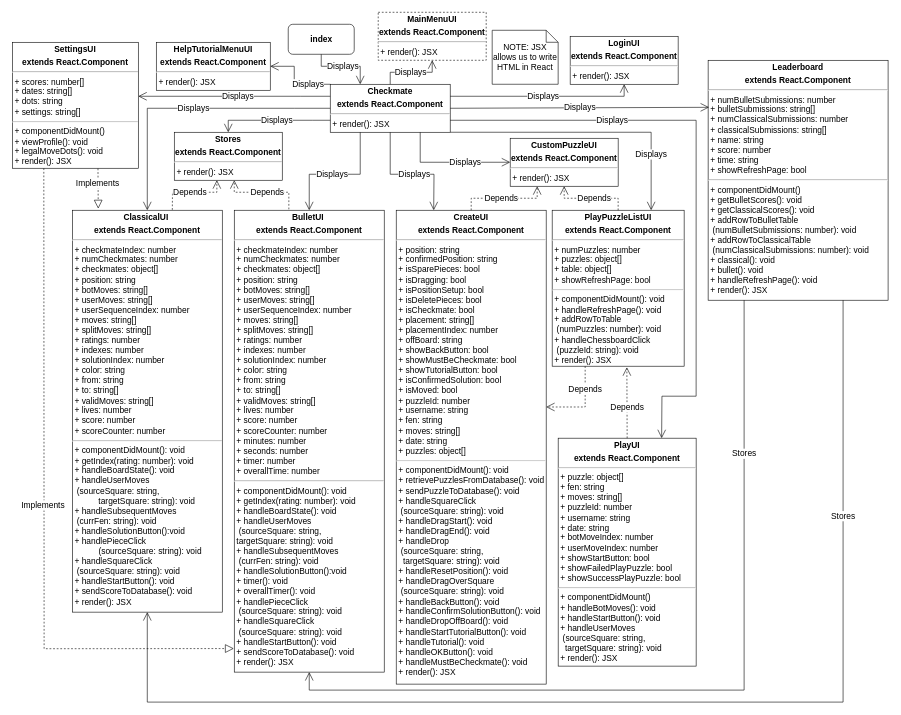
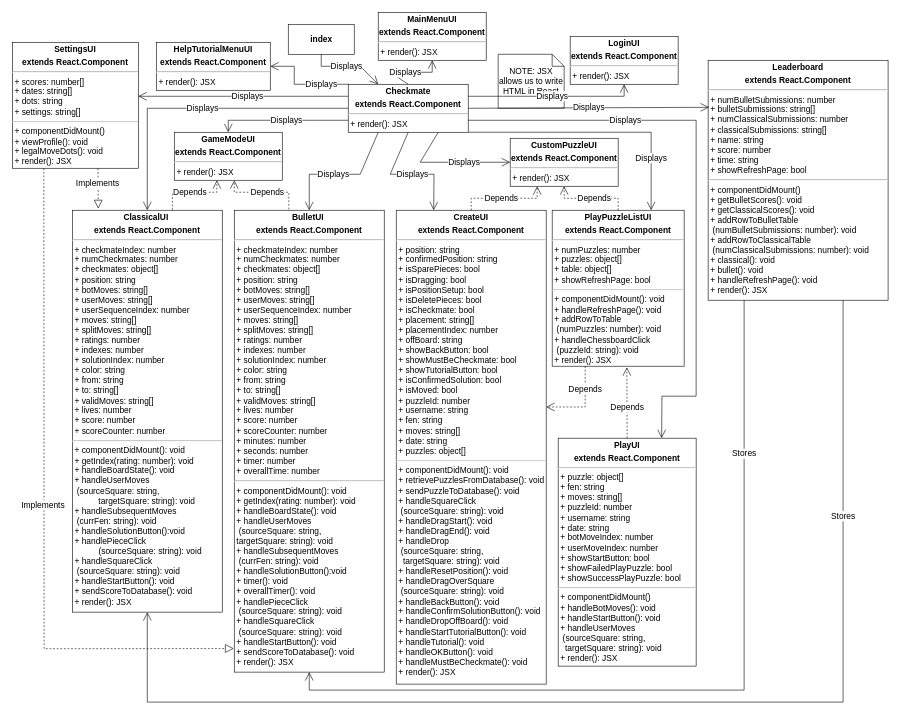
- <mxCell id="11" value="&lt;p style=&quot;margin: 4px 0px 0px; text-align: center; font-size: 14px;&quot;&gt;&lt;b style=&quot;font-size: 14px;&quot;&gt;&lt;font style=&quot;font-size: 14px;&quot;&gt;MainMenuUI&lt;/font&gt;&lt;/b&gt;&lt;/p&gt;&lt;p style=&quot;margin: 4px 0px 0px; text-align: center; font-size: 14px;&quot;&gt;&lt;font style=&quot;font-size: 14px;&quot;&gt;&lt;b style=&quot;border-color: var(--border-color); font-size: 14px;&quot;&gt;extends React.Component&lt;/b&gt;&lt;b style=&quot;font-size: 14px;&quot;&gt;&lt;br style=&quot;font-size: 14px;&quot;&gt;&lt;/b&gt;&lt;/font&gt;&lt;/p&gt;&lt;hr style=&quot;font-size: 14px;&quot;&gt;&lt;p style=&quot;margin: 0px 0px 0px 4px; font-size: 14px;&quot;&gt;&lt;font style=&quot;font-size: 14px;&quot;&gt;+ render(): JSX&lt;/font&gt;&lt;br style=&quot;font-size: 14px;&quot;&gt;&lt;/p&gt;" style="verticalAlign=top;align=left;overflow=fill;fontSize=14;fontFamily=Helvetica;html=1;rounded=0;dashed=1;" parent="1" vertex="1"><mxGeometry x="630" y="20" width="180" height="80" as="geometry" /></mxCell>
+ <mxCell id="11" value="&lt;p style=&quot;margin: 4px 0px 0px; text-align: center; font-size: 14px;&quot;&gt;&lt;b style=&quot;font-size: 14px;&quot;&gt;&lt;font style=&quot;font-size: 14px;&quot;&gt;MainMenuUI&lt;/font&gt;&lt;/b&gt;&lt;/p&gt;&lt;p style=&quot;margin: 4px 0px 0px; text-align: center; font-size: 14px;&quot;&gt;&lt;font style=&quot;font-size: 14px;&quot;&gt;&lt;b style=&quot;border-color: var(--border-color); font-size: 14px;&quot;&gt;extends React.Component&lt;/b&gt;&lt;b style=&quot;font-size: 14px;&quot;&gt;&lt;br style=&quot;font-size: 14px;&quot;&gt;&lt;/b&gt;&lt;/font&gt;&lt;/p&gt;&lt;hr style=&quot;font-size: 14px;&quot;&gt;&lt;p style=&quot;margin: 0px 0px 0px 4px; font-size: 14px;&quot;&gt;&lt;font style=&quot;font-size: 14px;&quot;&gt;+ render(): JSX&lt;/font&gt;&lt;br style=&quot;font-size: 14px;&quot;&gt;&lt;/p&gt;" style="verticalAlign=top;align=left;overflow=fill;fontSize=14;fontFamily=Helvetica;html=1;rounded=0;" parent="1" vertex="1"><mxGeometry x="630" y="20" width="180" height="80" as="geometry" /></mxCell>
- <mxCell id="16" value="&lt;b style=&quot;font-size: 14px;&quot;&gt;&lt;font style=&quot;font-size: 14px;&quot;&gt;index&lt;/font&gt;&lt;/b&gt;" style="html=1;fontFamily=Helvetica;fontSize=14;rounded=1;" parent="1" vertex="1"><mxGeometry x="480" y="40" width="110" height="50" as="geometry" /></mxCell>
+ <mxCell id="16" value="&lt;b style=&quot;font-size: 14px;&quot;&gt;&lt;font style=&quot;font-size: 14px;&quot;&gt;index&lt;/font&gt;&lt;/b&gt;" style="html=1;fontFamily=Helvetica;fontSize=14;rounded=0;" parent="1" vertex="1"><mxGeometry x="480" y="40" width="110" height="50" as="geometry" /></mxCell>
- <mxCell id="15" value="&lt;font style=&quot;font-size: 14px;&quot;&gt;NOTE: JSX allows us to write HTML in React&lt;/font&gt;" style="shape=note;size=20;whiteSpace=wrap;html=1;fontFamily=Helvetica;fontSize=14;fontColor=default;rounded=0;" parent="1" vertex="1"><mxGeometry x="820" y="50" width="110" height="90" as="geometry" /></mxCell>
+ <mxCell id="15" value="&lt;font style=&quot;font-size: 14px;&quot;&gt;NOTE: JSX allows us to write HTML in React&lt;/font&gt;" style="shape=note;size=20;whiteSpace=wrap;html=1;fontFamily=Helvetica;fontSize=14;fontColor=default;rounded=0;" parent="1" vertex="1"><mxGeometry x="830" y="90" width="110" height="90" as="geometry" /></mxCell>
- <mxCell id="14" value="&lt;p style=&quot;margin: 4px 0px 0px; text-align: center; font-size: 14px;&quot;&gt;&lt;b style=&quot;border-color: var(--border-color); font-size: 14px;&quot;&gt;Checkmate&lt;/b&gt;&lt;/p&gt;&lt;p style=&quot;margin: 4px 0px 0px; text-align: center; font-size: 14px;&quot;&gt;&lt;b style=&quot;border-color: var(--border-color); font-size: 14px;&quot;&gt;&lt;b style=&quot;border-color: var(--border-color); font-size: 14px;&quot;&gt;extends React.Component&lt;/b&gt;&lt;br style=&quot;font-size: 14px;&quot;&gt;&lt;/b&gt;&lt;/p&gt;&lt;hr style=&quot;font-size: 14px;&quot;&gt;&lt;p style=&quot;margin: 0px 0px 0px 4px; font-size: 14px;&quot;&gt;+ render(): JSX&lt;br style=&quot;font-size: 14px;&quot;&gt;&lt;/p&gt;" style="verticalAlign=top;align=left;overflow=fill;fontSize=14;fontFamily=Helvetica;html=1;rounded=0;" parent="1" vertex="1"><mxGeometry x="550" y="140" width="200" height="80" as="geometry" /></mxCell>
+ <mxCell id="14" value="&lt;p style=&quot;margin: 4px 0px 0px; text-align: center; font-size: 14px;&quot;&gt;&lt;b style=&quot;border-color: var(--border-color); font-size: 14px;&quot;&gt;Checkmate&lt;/b&gt;&lt;/p&gt;&lt;p style=&quot;margin: 4px 0px 0px; text-align: center; font-size: 14px;&quot;&gt;&lt;b style=&quot;border-color: var(--border-color); font-size: 14px;&quot;&gt;&lt;b style=&quot;border-color: var(--border-color); font-size: 14px;&quot;&gt;extends React.Component&lt;/b&gt;&lt;br style=&quot;font-size: 14px;&quot;&gt;&lt;/b&gt;&lt;/p&gt;&lt;hr style=&quot;font-size: 14px;&quot;&gt;&lt;p style=&quot;margin: 0px 0px 0px 4px; font-size: 14px;&quot;&gt;+ render(): JSX&lt;br style=&quot;font-size: 14px;&quot;&gt;&lt;/p&gt;" style="verticalAlign=top;align=left;overflow=fill;fontSize=14;fontFamily=Helvetica;html=1;rounded=0;" parent="1" vertex="1"><mxGeometry x="580" y="140" width="200" height="80" as="geometry" /></mxCell>
- <mxCell id="7" value="&lt;p style=&quot;margin: 4px 0px 0px; text-align: center; font-size: 14px;&quot;&gt;&lt;b style=&quot;background-color: initial; border-color: var(--border-color); font-size: 14px;&quot;&gt;Stores&lt;/b&gt;&lt;/p&gt;&lt;p style=&quot;margin: 4px 0px 0px; text-align: center; font-size: 14px;&quot;&gt;&lt;b style=&quot;background-color: initial; border-color: var(--border-color); font-size: 14px;&quot;&gt;extends React.Component&lt;/b&gt;&lt;br style=&quot;font-size: 14px;&quot;&gt;&lt;/p&gt;&lt;hr style=&quot;font-size: 14px;&quot;&gt;&lt;p style=&quot;margin: 0px 0px 0px 4px; font-size: 14px;&quot;&gt;&lt;/p&gt;&lt;p style=&quot;margin: 0px 0px 0px 4px; font-size: 14px;&quot;&gt;+ render(): JSX&lt;br style=&quot;font-size: 14px;&quot;&gt;&lt;/p&gt;" style="verticalAlign=top;align=left;overflow=fill;fontSize=14;fontFamily=Helvetica;html=1;rounded=0;" parent="1" vertex="1"><mxGeometry x="290" y="220" width="180" height="80" as="geometry" /></mxCell>
+ <mxCell id="7" value="&lt;p style=&quot;margin: 4px 0px 0px; text-align: center; font-size: 14px;&quot;&gt;&lt;b style=&quot;background-color: initial; border-color: var(--border-color); font-size: 14px;&quot;&gt;GameModeUI&lt;/b&gt;&lt;/p&gt;&lt;p style=&quot;margin: 4px 0px 0px; text-align: center; font-size: 14px;&quot;&gt;&lt;b style=&quot;background-color: initial; border-color: var(--border-color); font-size: 14px;&quot;&gt;extends React.Component&lt;/b&gt;&lt;br style=&quot;font-size: 14px;&quot;&gt;&lt;/p&gt;&lt;hr style=&quot;font-size: 14px;&quot;&gt;&lt;p style=&quot;margin: 0px 0px 0px 4px; font-size: 14px;&quot;&gt;&lt;/p&gt;&lt;p style=&quot;margin: 0px 0px 0px 4px; font-size: 14px;&quot;&gt;+ render(): JSX&lt;br style=&quot;font-size: 14px;&quot;&gt;&lt;/p&gt;" style="verticalAlign=top;align=left;overflow=fill;fontSize=14;fontFamily=Helvetica;html=1;rounded=0;" parent="1" vertex="1"><mxGeometry x="290" y="220" width="180" height="80" as="geometry" /></mxCell>
